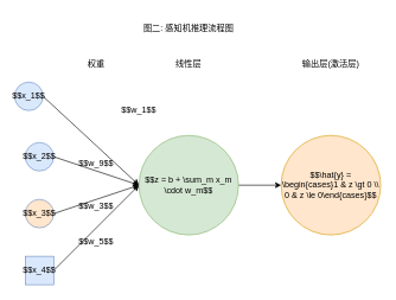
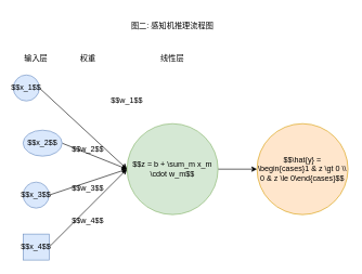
+ <mxCell id="17" value="输入层" style="text;html=1;strokeColor=none;fillColor=none;align=center;verticalAlign=middle;whiteSpace=wrap;rounded=0;" parent="1" vertex="1"><mxGeometry x="35" y="80" width="40" height="20" as="geometry" /></mxCell>
- <mxCell id="20" value="输出层(激活层)" style="text;html=1;strokeColor=none;fillColor=none;align=center;verticalAlign=middle;whiteSpace=wrap;rounded=0;" parent="1" vertex="1"><mxGeometry x="415" y="80" width="100" height="20" as="geometry" /></mxCell>
- <mxCell id="5" value="&lt;span style=&quot;white-space: normal&quot;&gt;$$x_2$$&lt;/span&gt;" style="ellipse;whiteSpace=wrap;html=1;aspect=fixed;fillColor=#dae8fc;strokeColor=#6c8ebf;" parent="1" vertex="1"><mxGeometry x="35" y="200" width="40" height="40" as="geometry" /></mxCell>
+ <mxCell id="5" value="&lt;span style=&quot;white-space: normal&quot;&gt;$$x_2$$&lt;/span&gt;" style="ellipse;whiteSpace=wrap;html=1;aspect=fixed;fillColor=#dae8fc;strokeColor=#6c8ebf;" parent="1" vertex="1"><mxGeometry x="35" y="200" width="60" height="40" as="geometry" /></mxCell>
- <mxCell id="13" value="$$w_9$$" style="text;html=1;strokeColor=none;fillColor=none;align=center;verticalAlign=middle;whiteSpace=wrap;rounded=0;" parent="1" vertex="1"><mxGeometry x="115" y="210" width="40" height="40" as="geometry" /></mxCell>
+ <mxCell id="13" value="$$w_2$$" style="text;html=1;strokeColor=none;fillColor=none;align=center;verticalAlign=middle;whiteSpace=wrap;rounded=0;" parent="1" vertex="1"><mxGeometry x="115" y="210" width="40" height="40" as="geometry" /></mxCell>
- <mxCell id="7" value="&lt;span style=&quot;white-space: normal&quot;&gt;$$x_3$$&lt;/span&gt;" style="ellipse;whiteSpace=wrap;html=1;aspect=fixed;fillColor=#ffe6cc;strokeColor=#6c8ebf;" parent="1" vertex="1"><mxGeometry x="35" y="280" width="40" height="40" as="geometry" /></mxCell>
+ <mxCell id="7" value="&lt;span style=&quot;white-space: normal&quot;&gt;$$x_3$$&lt;/span&gt;" style="ellipse;whiteSpace=wrap;html=1;aspect=fixed;fillColor=#dae8fc;strokeColor=#6c8ebf;" parent="1" vertex="1"><mxGeometry x="35" y="280" width="40" height="40" as="geometry" /></mxCell>
- <mxCell id="15" value="$$w_5$$" style="text;html=1;strokeColor=none;fillColor=none;align=center;verticalAlign=middle;whiteSpace=wrap;rounded=0;" parent="1" vertex="1"><mxGeometry x="115" y="320" width="40" height="40" as="geometry" /></mxCell>
+ <mxCell id="15" value="$$w_4$$" style="text;html=1;strokeColor=none;fillColor=none;align=center;verticalAlign=middle;whiteSpace=wrap;rounded=0;" parent="1" vertex="1"><mxGeometry x="115" y="320" width="40" height="40" as="geometry" /></mxCell>
